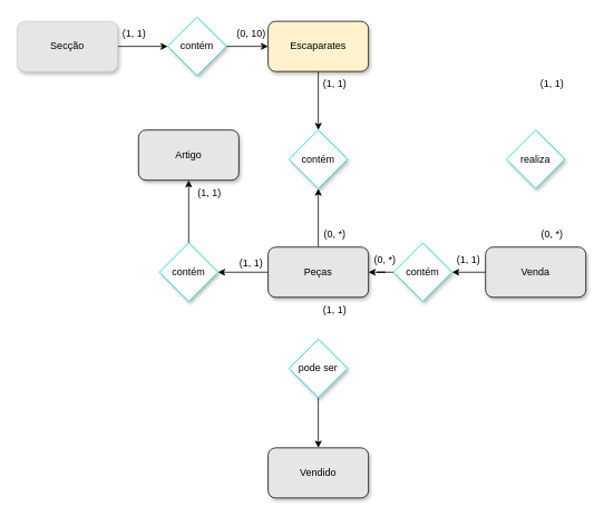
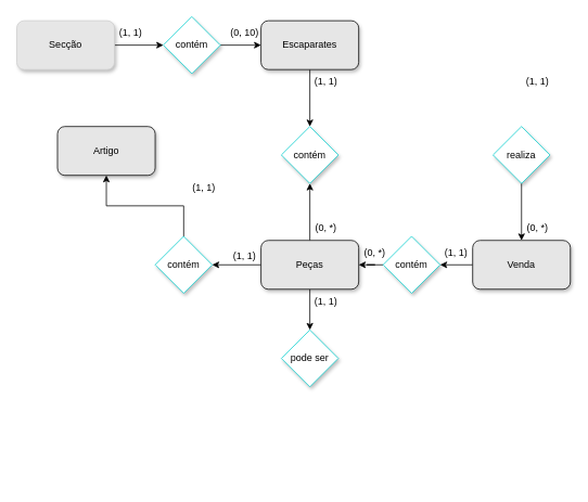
- <mxCell id="5" value="Escaparates" style="rounded=1;whiteSpace=wrap;html=1;shadow=1;fillColor=#fff2cc;" vertex="1" parent="1"><mxGeometry x="320" y="25" width="120" height="60" as="geometry" /></mxCell>
+ <mxCell id="5" value="Escaparates" style="rounded=1;whiteSpace=wrap;html=1;shadow=1;fillColor=#E6E6E6;" vertex="1" parent="1"><mxGeometry x="320" y="25" width="120" height="60" as="geometry" /></mxCell>
- <mxCell id="23" value="Artigo" style="rounded=1;whiteSpace=wrap;html=1;shadow=1;fillColor=#E6E6E6;" vertex="1" parent="1"><mxGeometry x="165" y="155" width="120" height="60" as="geometry" /></mxCell>
+ <mxCell id="23" value="Artigo" style="rounded=1;whiteSpace=wrap;html=1;shadow=1;fillColor=#E6E6E6;" vertex="1" parent="1"><mxGeometry x="70" y="155" width="120" height="60" as="geometry" /></mxCell>
+ <mxCell id="15" value="" style="edgeStyle=orthogonalEdgeStyle;rounded=0;orthogonalLoop=1;jettySize=auto;html=1;" edge="1" parent="1" source="16" target="18"><mxGeometry relative="1" as="geometry" /></mxCell>
+ <mxCell id="13" value="" style="edgeStyle=orthogonalEdgeStyle;rounded=0;orthogonalLoop=1;jettySize=auto;html=1;" edge="1" parent="1" source="14" target="33"><mxGeometry relative="1" as="geometry" /></mxCell>
- <mxCell id="32" value="" style="edgeStyle=orthogonalEdgeStyle;rounded=0;orthogonalLoop=1;jettySize=auto;html=1;" edge="1" parent="1" source="33" target="34"><mxGeometry relative="1" as="geometry" /></mxCell>
- <mxCell id="34" value="Vendido" style="rounded=1;whiteSpace=wrap;html=1;shadow=1;fillColor=#E6E6E6;" vertex="1" parent="1"><mxGeometry x="320" y="535" width="120" height="60" as="geometry" /></mxCell>
